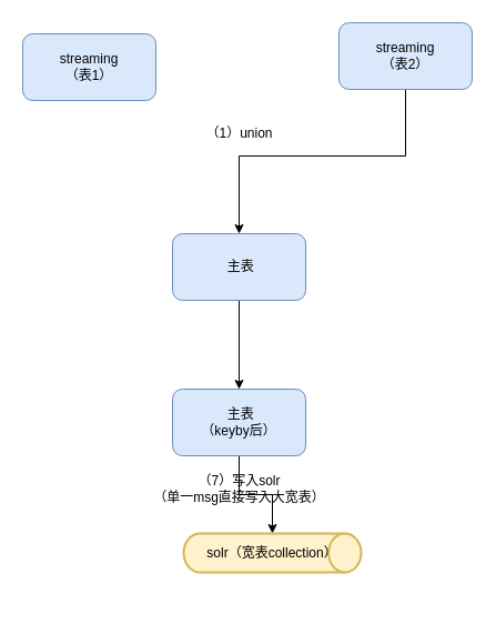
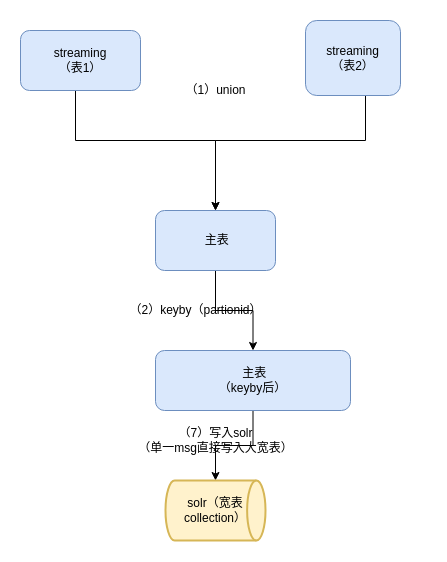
- <mxCell id="5" value="streaming&lt;br&gt;（表2）" style="rounded=1;whiteSpace=wrap;html=1;fillColor=#dae8fc;strokeColor=#6c8ebf;" vertex="1" parent="1"><mxGeometry x="305" y="20" width="120" height="60" as="geometry" /></mxCell>
+ <mxCell id="5" value="streaming&lt;br&gt;（表2）" style="rounded=1;whiteSpace=wrap;html=1;fillColor=#dae8fc;strokeColor=#6c8ebf;" vertex="1" parent="1"><mxGeometry x="305" y="20" width="95" height="75" as="geometry" /></mxCell>
- <mxCell id="10" value="（1）union" style="text;html=1;align=center;verticalAlign=middle;resizable=0;points=[];autosize=1;strokeColor=none;fillColor=none;" vertex="1" parent="1"><mxGeometry x="175" y="110" width="80" height="20" as="geometry" /></mxCell>
+ <mxCell id="10" value="（1）union" style="text;html=1;align=center;verticalAlign=middle;resizable=0;points=[];autosize=1;strokeColor=none;fillColor=none;" vertex="1" parent="1"><mxGeometry x="175" y="80" width="80" height="20" as="geometry" /></mxCell>
+ <mxCell id="2" value="" style="edgeStyle=orthogonalEdgeStyle;rounded=0;orthogonalLoop=1;jettySize=auto;html=1;" edge="1" parent="1" source="3" target="7"><mxGeometry relative="1" as="geometry"><Array as="points"><mxPoint x="75" y="140" /><mxPoint x="215" y="140" /></Array></mxGeometry></mxCell>
+ <mxCell id="11" value="（2）keyby（partionid）" style="text;html=1;align=center;verticalAlign=middle;resizable=0;points=[];autosize=1;strokeColor=none;fillColor=none;" vertex="1" parent="1"><mxGeometry x="120" y="300" width="150" height="20" as="geometry" /></mxCell>
- <mxCell id="9" value="&lt;span&gt;&amp;nbsp;主表&lt;br&gt;（keyby后）&lt;br&gt;&lt;/span&gt;" style="whiteSpace=wrap;html=1;rounded=1;fillColor=#dae8fc;strokeColor=#6c8ebf;" vertex="1" parent="1"><mxGeometry x="155" y="350" width="120" height="60" as="geometry" /></mxCell>
+ <mxCell id="9" value="&lt;span&gt;&amp;nbsp;主表&lt;br&gt;（keyby后）&lt;br&gt;&lt;/span&gt;" style="whiteSpace=wrap;html=1;rounded=1;fillColor=#dae8fc;strokeColor=#6c8ebf;" vertex="1" parent="1"><mxGeometry x="155" y="350" width="195" height="60" as="geometry" /></mxCell>
- <mxCell id="12" value="solr（宽表collection）" style="strokeWidth=2;html=1;shape=mxgraph.flowchart.direct_data;whiteSpace=wrap;fillColor=#fff2cc;strokeColor=#d6b656;" vertex="1" parent="1"><mxGeometry x="165" y="480" width="160" height="35" as="geometry" /></mxCell>
+ <mxCell id="12" value="solr（宽表collection）" style="strokeWidth=2;html=1;shape=mxgraph.flowchart.direct_data;whiteSpace=wrap;fillColor=#fff2cc;strokeColor=#d6b656;" vertex="1" parent="1"><mxGeometry x="165" y="480" width="100" height="60" as="geometry" /></mxCell>
